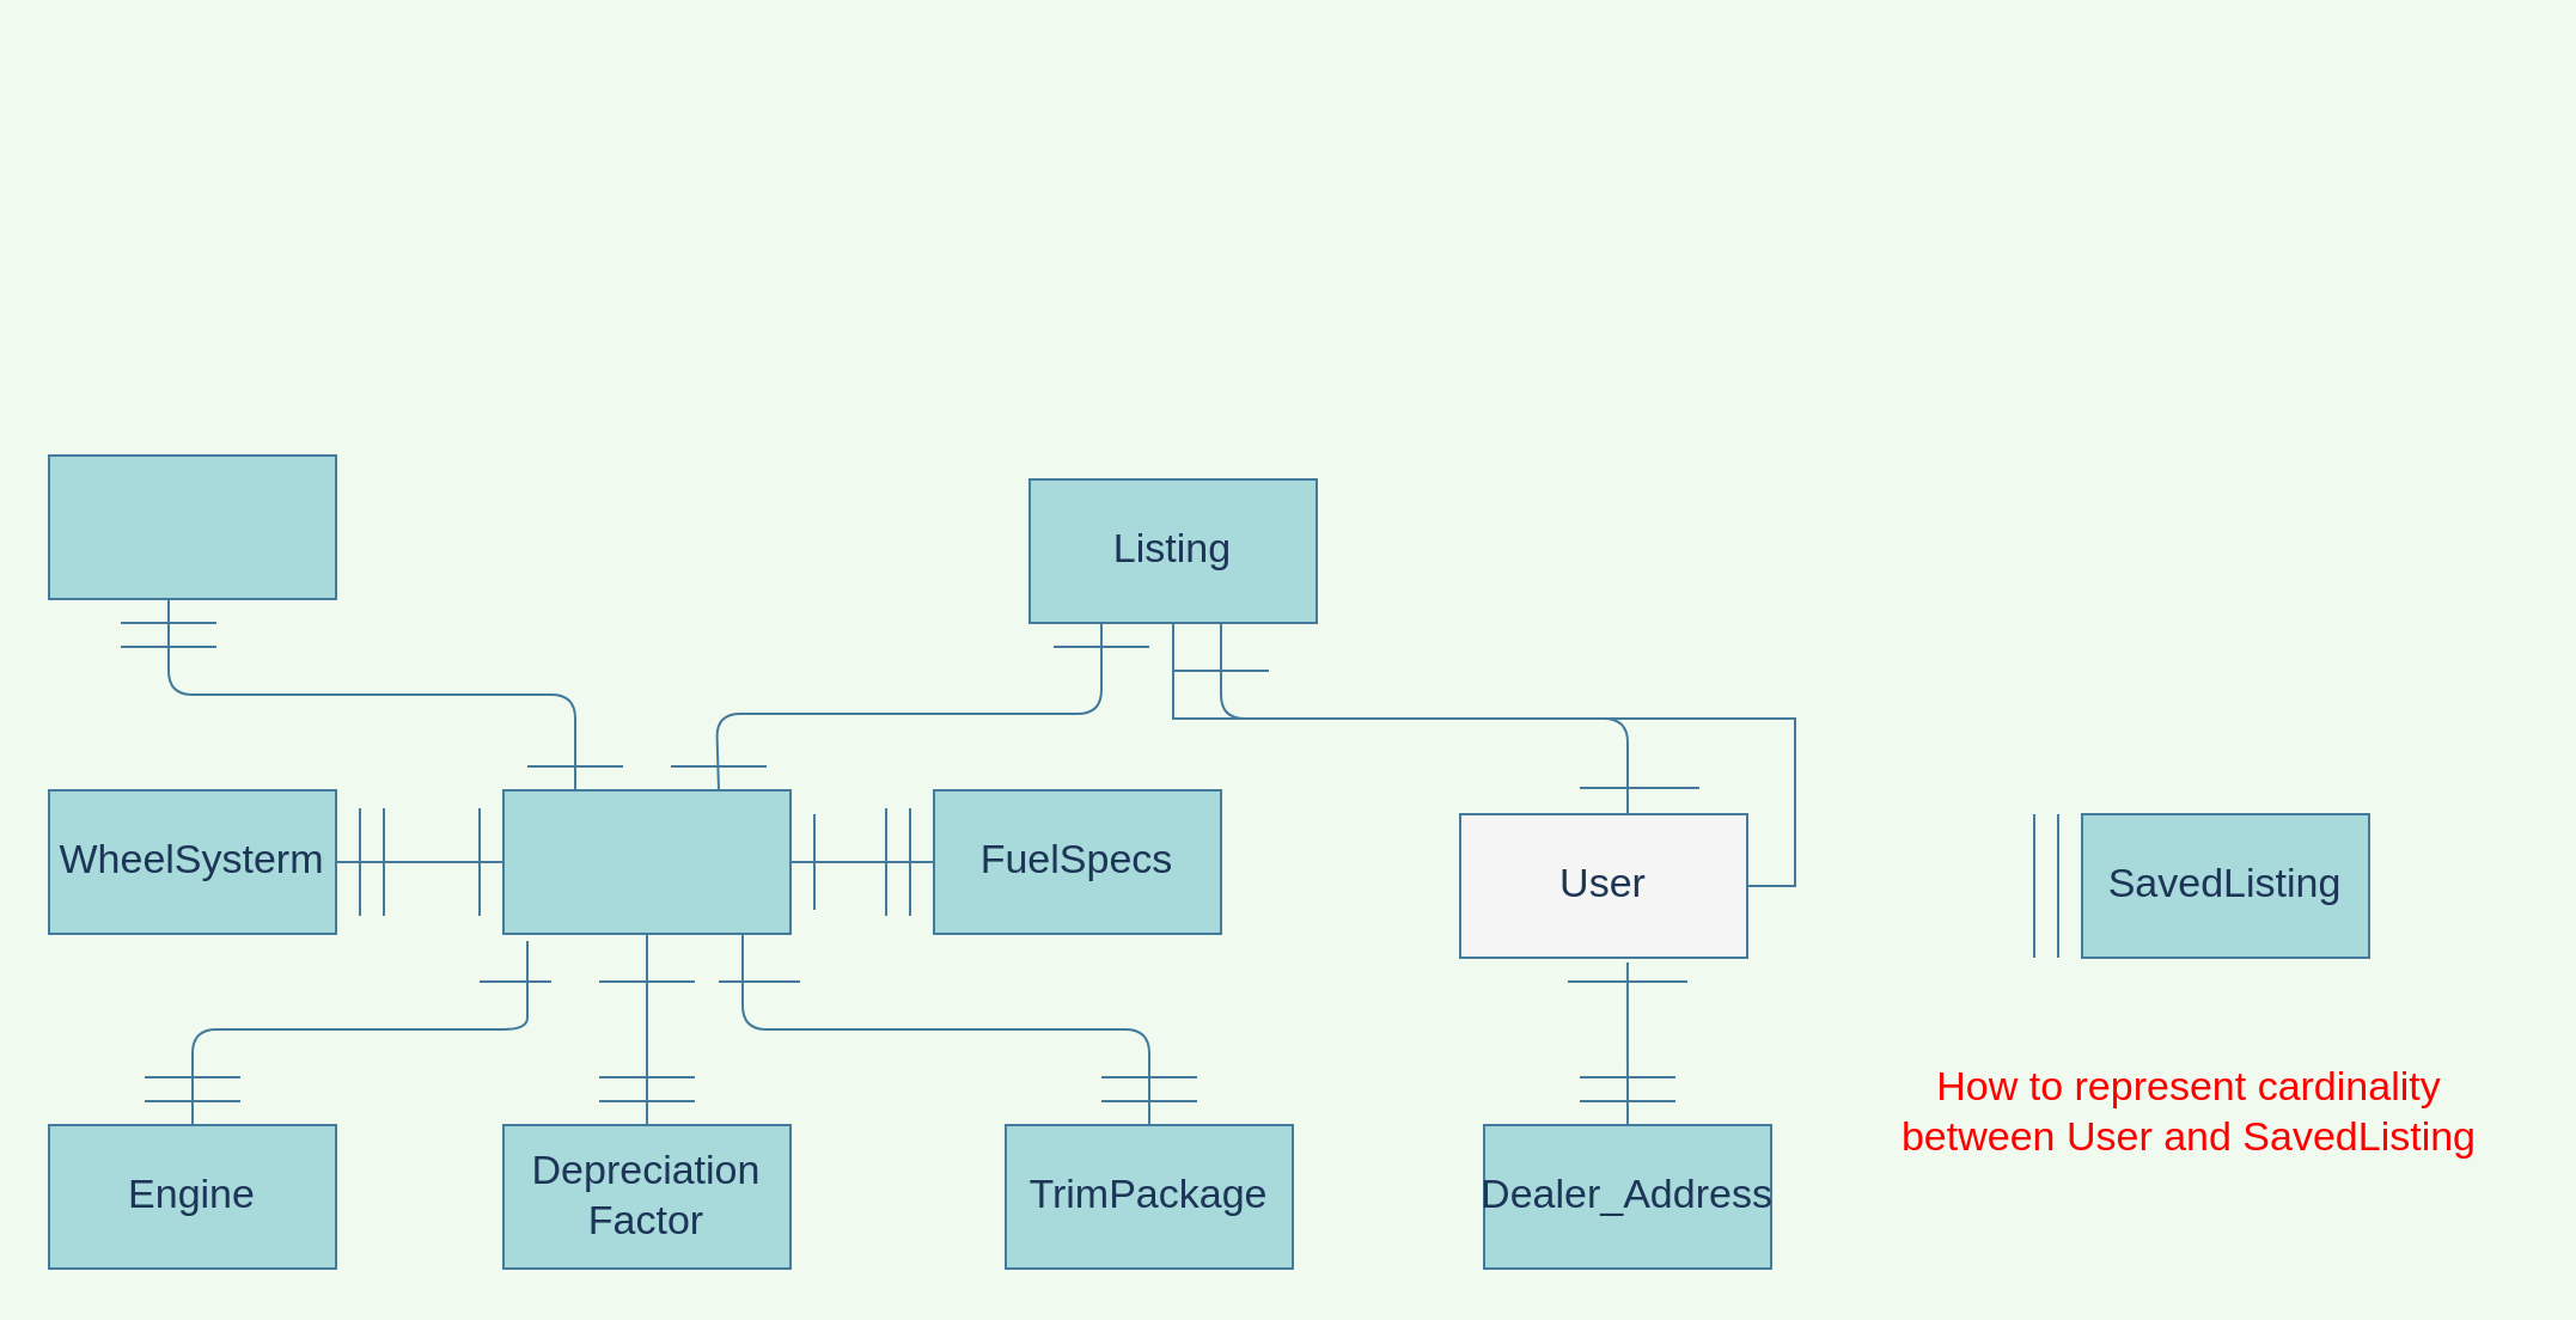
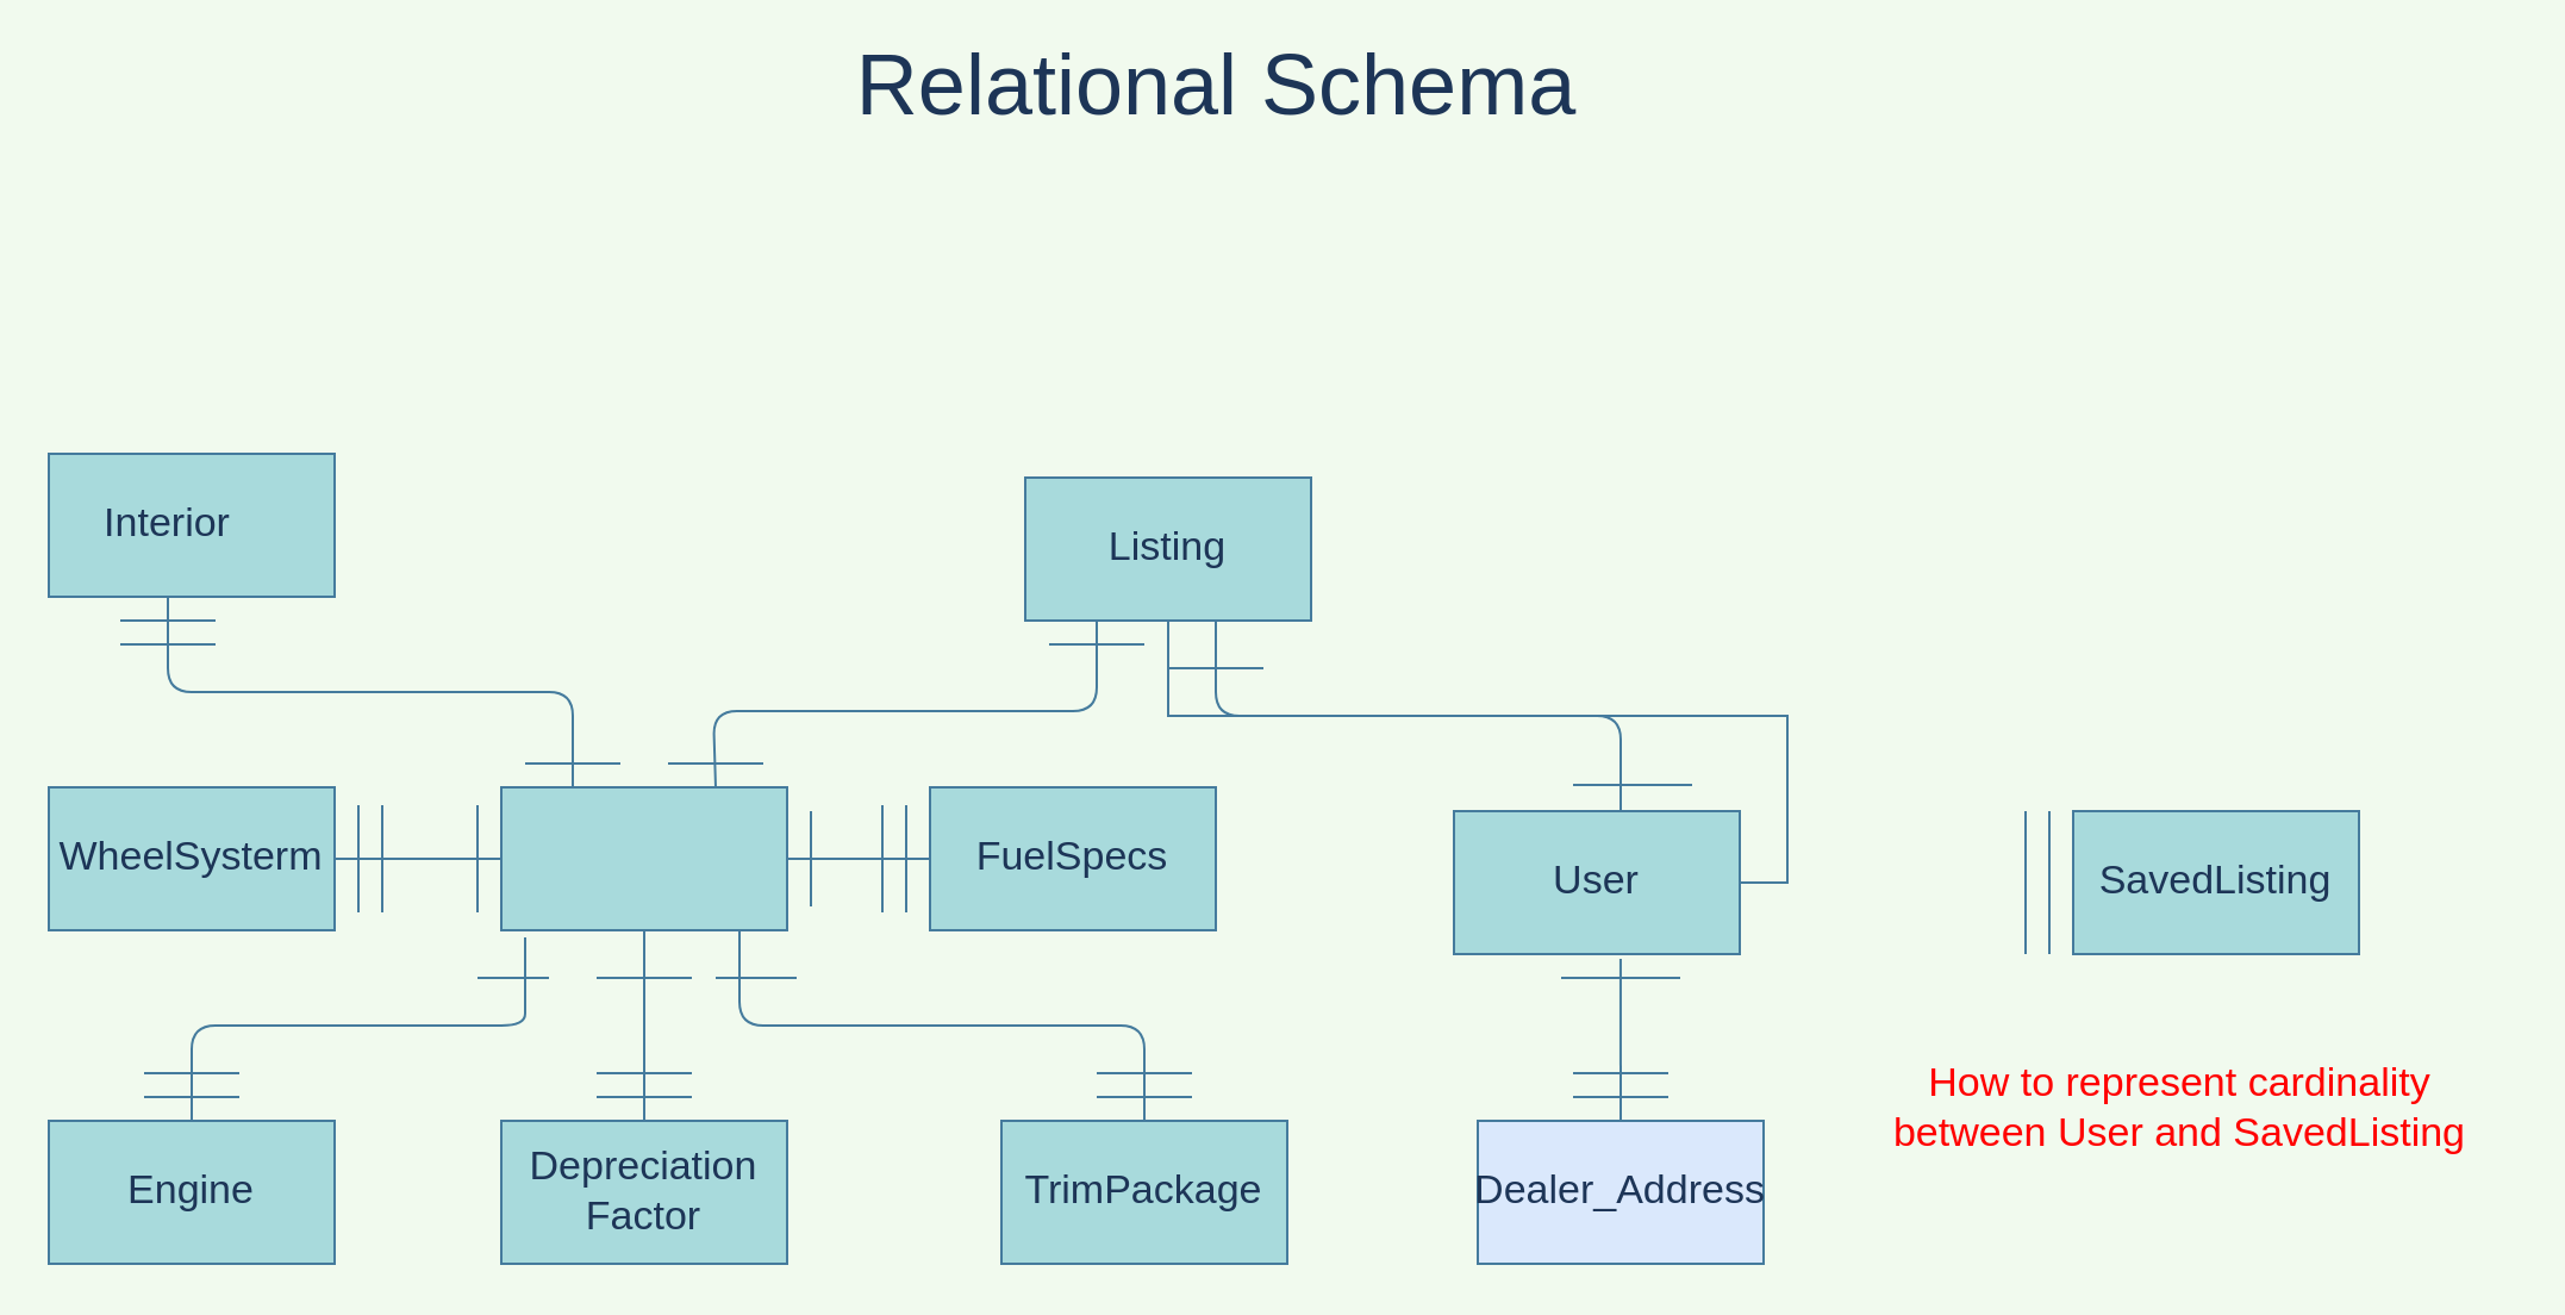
+ <mxCell id="49" value="&lt;font style=&quot;font-size: 36px&quot;&gt;Relational Schema&lt;/font&gt;" style="text;html=1;align=center;verticalAlign=middle;resizable=0;points=[];autosize=1;fontColor=#1D3557;" parent="1" vertex="1"><mxGeometry x="350" y="20" width="320" height="30" as="geometry" /></mxCell>
+ <mxCell id="25" value="Interior" style="text;html=1;strokeColor=none;fillColor=none;align=center;verticalAlign=middle;whiteSpace=wrap;rounded=0;labelBorderColor=none;fontSize=17;fontColor=#1D3557;" parent="1" vertex="1"><mxGeometry x="50" y="210" width="40" height="20" as="geometry" /></mxCell>
- <mxCell id="40" value="User" style="rounded=0;whiteSpace=wrap;html=1;labelBorderColor=none;fontSize=17;fillColor=#f5f5f5;strokeColor=#457B9D;fontColor=#1D3557;" parent="1" vertex="1"><mxGeometry x="610" y="340" width="120" height="60" as="geometry" /></mxCell>
+ <mxCell id="40" value="User" style="rounded=0;whiteSpace=wrap;html=1;labelBorderColor=none;fontSize=17;fillColor=#A8DADC;strokeColor=#457B9D;fontColor=#1D3557;" parent="1" vertex="1"><mxGeometry x="610" y="340" width="120" height="60" as="geometry" /></mxCell>
- <mxCell id="43" value="Dealer_Address" style="rounded=0;whiteSpace=wrap;html=1;labelBorderColor=none;fontSize=17;fillColor=#A8DADC;strokeColor=#457B9D;fontColor=#1D3557;" parent="1" vertex="1"><mxGeometry x="620" y="470" width="120" height="60" as="geometry" /></mxCell>
+ <mxCell id="43" value="Dealer_Address" style="rounded=0;whiteSpace=wrap;html=1;labelBorderColor=none;fontSize=17;fillColor=#dae8fc;strokeColor=#457B9D;fontColor=#1D3557;" parent="1" vertex="1"><mxGeometry x="620" y="470" width="120" height="60" as="geometry" /></mxCell>
